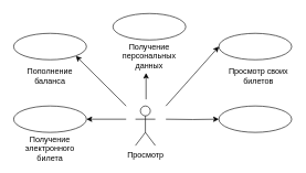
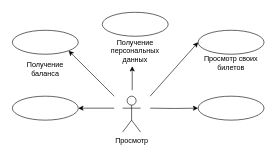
- <mxCell id="12" value="Пополнение баланса" style="text;html=1;strokeColor=none;fillColor=none;align=center;verticalAlign=middle;whiteSpace=wrap;rounded=0;" vertex="1" parent="1"><mxGeometry x="20" y="100" width="110" height="30" as="geometry" /></mxCell>
+ <mxCell id="12" value="Получение баланса" style="text;html=1;strokeColor=none;fillColor=none;align=center;verticalAlign=middle;whiteSpace=wrap;rounded=0;" vertex="1" parent="1"><mxGeometry x="20" y="100" width="110" height="30" as="geometry" /></mxCell>
- <mxCell id="6" value="Просмотр своих билетов" style="text;html=1;strokeColor=none;fillColor=none;align=center;verticalAlign=middle;whiteSpace=wrap;rounded=0;" vertex="1" parent="1"><mxGeometry x="335" y="100" width="110" height="30" as="geometry" /></mxCell>
+ <mxCell id="6" value="Просмотр своих билетов" style="text;html=1;strokeColor=none;fillColor=none;align=center;verticalAlign=middle;whiteSpace=wrap;rounded=0;" vertex="1" parent="1"><mxGeometry x="330" y="90" width="110" height="30" as="geometry" /></mxCell>
- <mxCell id="15" value="Получение электронного билета" style="text;html=1;strokeColor=none;fillColor=none;align=center;verticalAlign=middle;whiteSpace=wrap;rounded=0;" vertex="1" parent="1"><mxGeometry x="20" y="210" width="110" height="30" as="geometry" /></mxCell>
